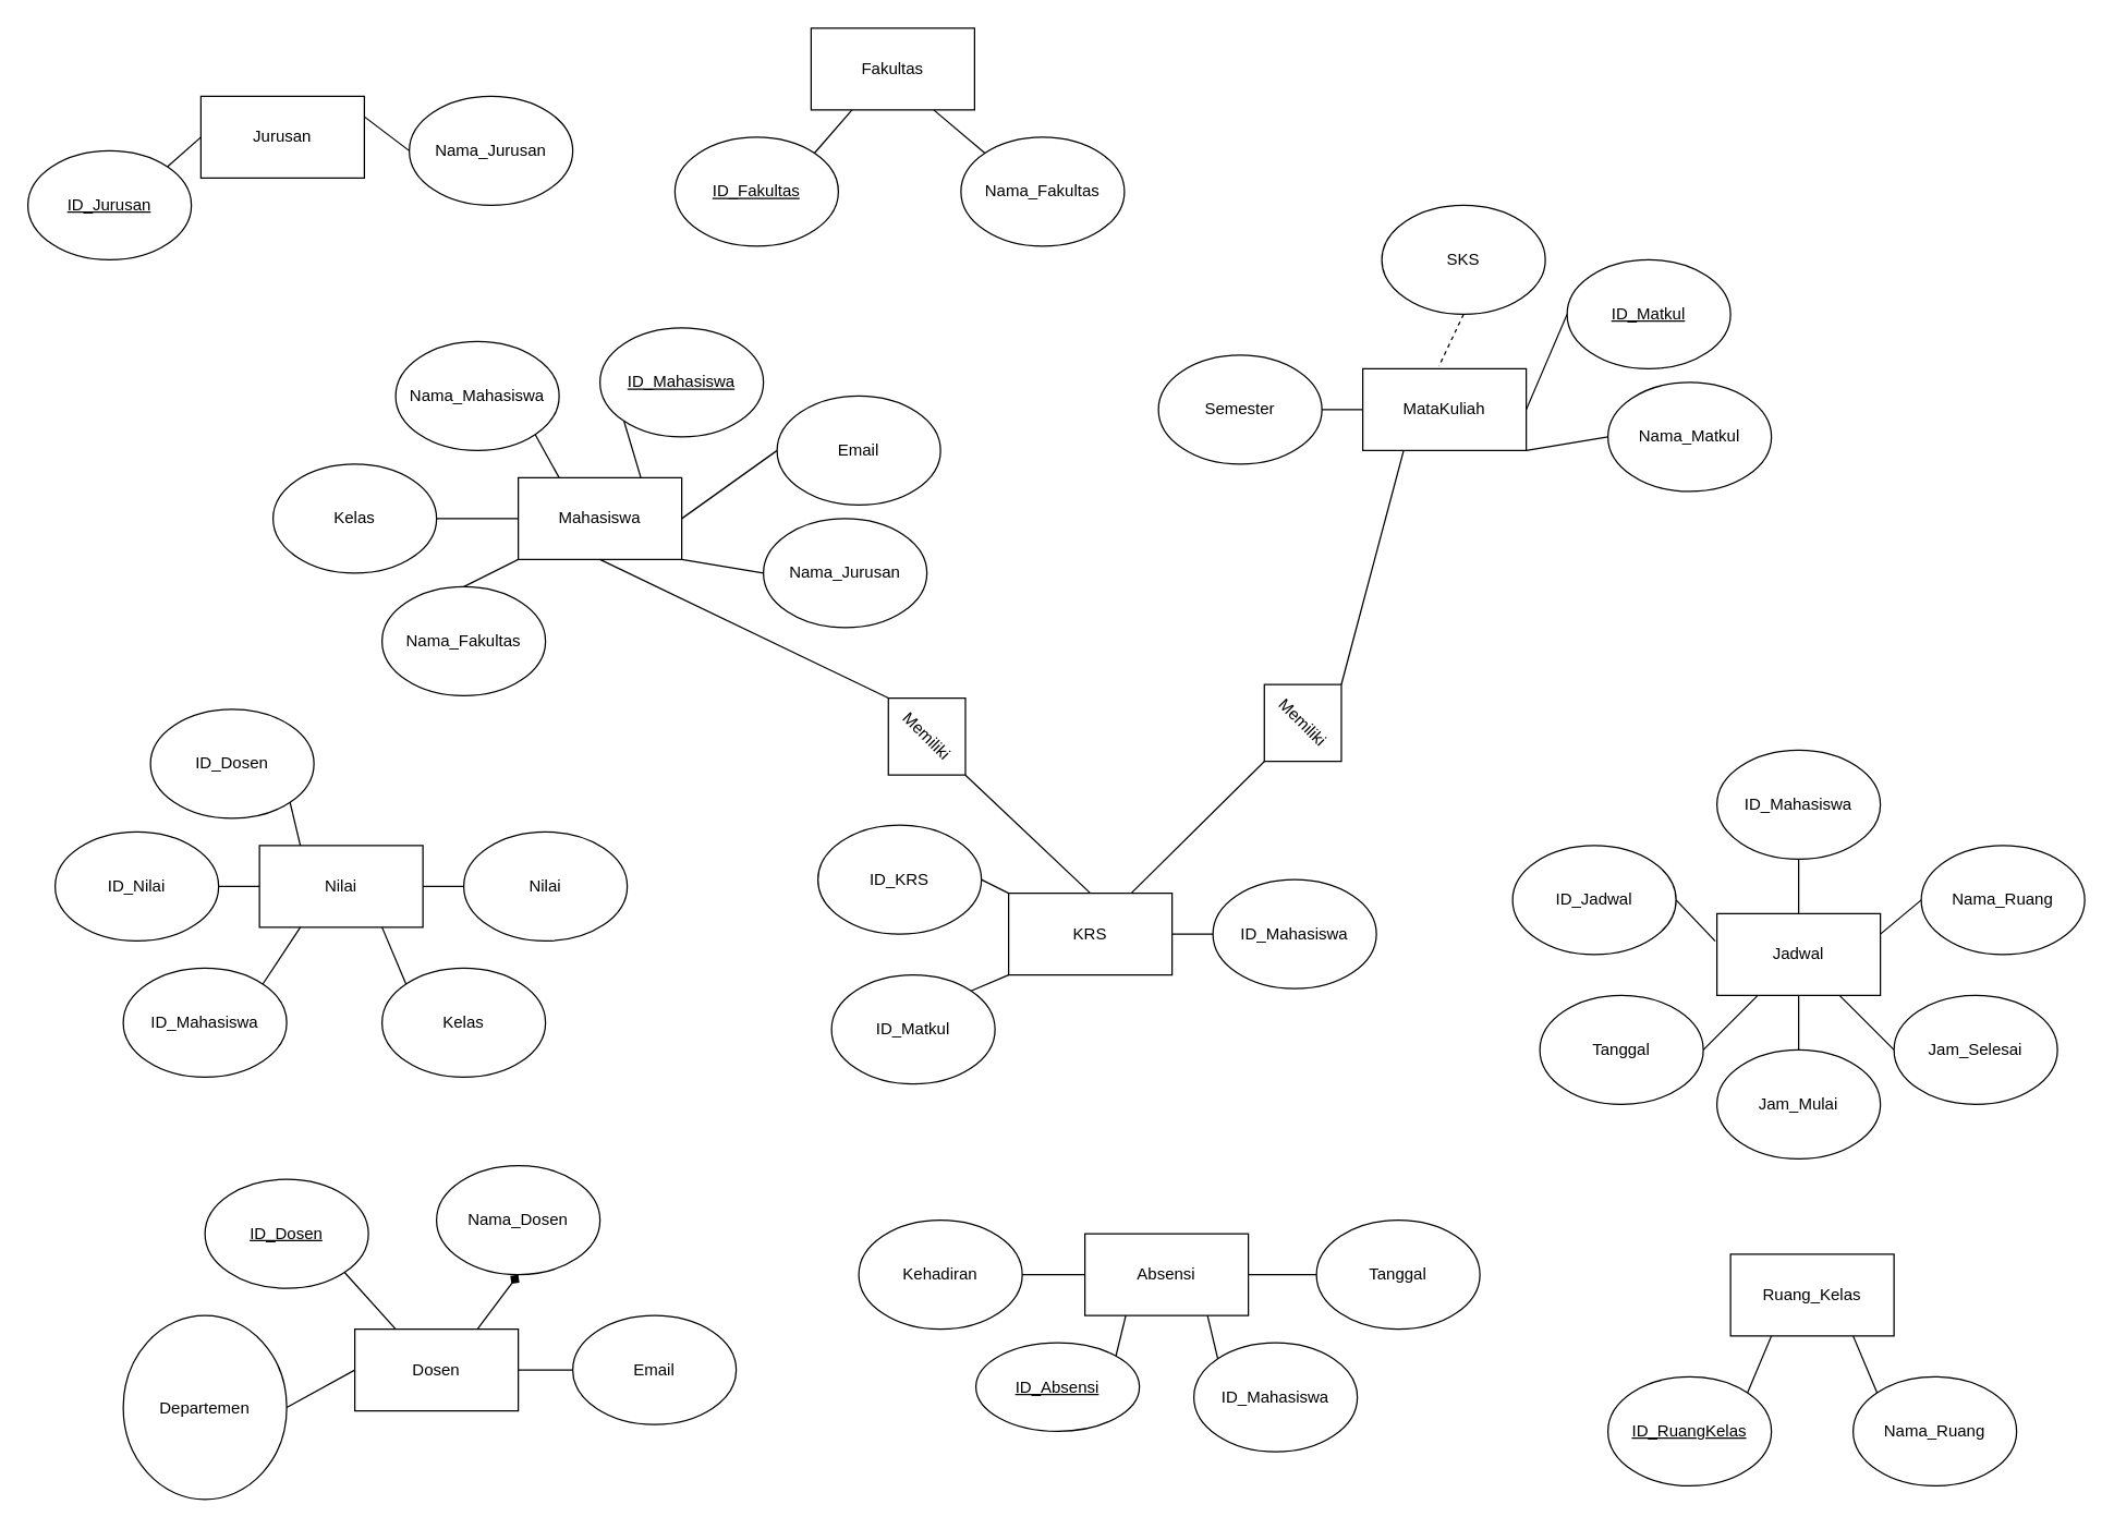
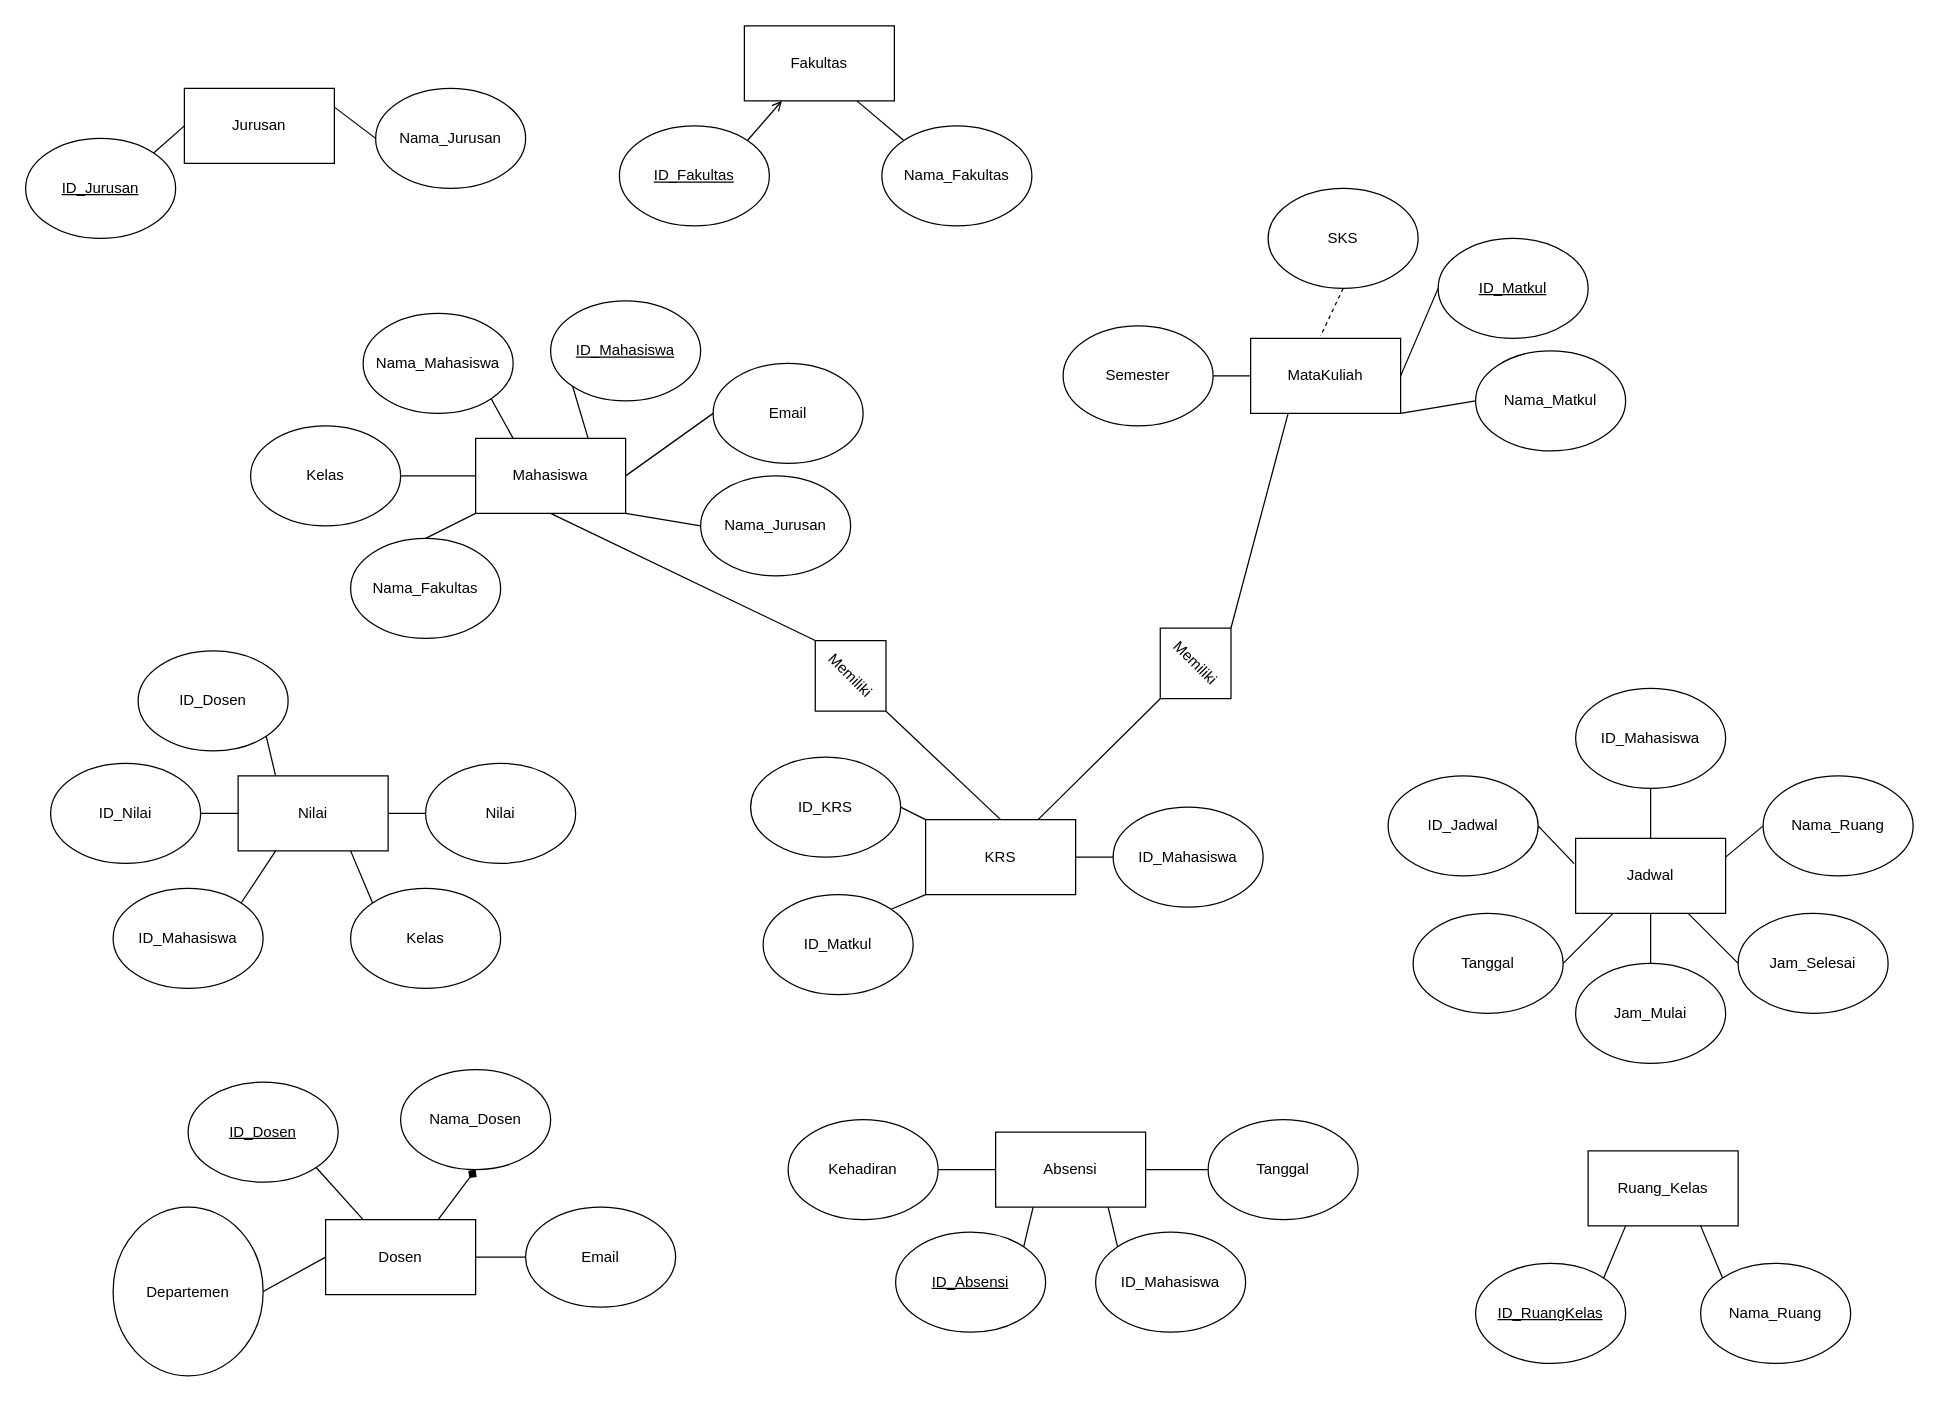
- <mxCell id="73" value="" style="endArrow=none;html=1;rounded=0;exitX=1;exitY=0;exitDx=0;exitDy=0;entryX=0.25;entryY=1;entryDx=0;entryDy=0;" edge="1" parent="1" source="40" target="10"><mxGeometry width="50" height="50" relative="1" as="geometry"><mxPoint x="665" y="110" as="sourcePoint" /><mxPoint x="715" y="60" as="targetPoint" /></mxGeometry></mxCell>
+ <mxCell id="73" value="" style="endArrow=open;html=1;rounded=0;exitX=1;exitY=0;exitDx=0;exitDy=0;entryX=0.25;entryY=1;entryDx=0;entryDy=0;" edge="1" parent="1" source="40" target="10"><mxGeometry width="50" height="50" relative="1" as="geometry"><mxPoint x="665" y="110" as="sourcePoint" /><mxPoint x="715" y="60" as="targetPoint" /></mxGeometry></mxCell>
- <mxCell id="36" value="&lt;u&gt;ID_Absensi&lt;/u&gt;" style="ellipse;whiteSpace=wrap;html=1;" vertex="1" parent="1"><mxGeometry x="716" y="985" width="120" height="65" as="geometry" /></mxCell>
+ <mxCell id="36" value="&lt;u&gt;ID_Absensi&lt;/u&gt;" style="ellipse;whiteSpace=wrap;html=1;" vertex="1" parent="1"><mxGeometry x="716" y="985" width="120" height="80" as="geometry" /></mxCell>
